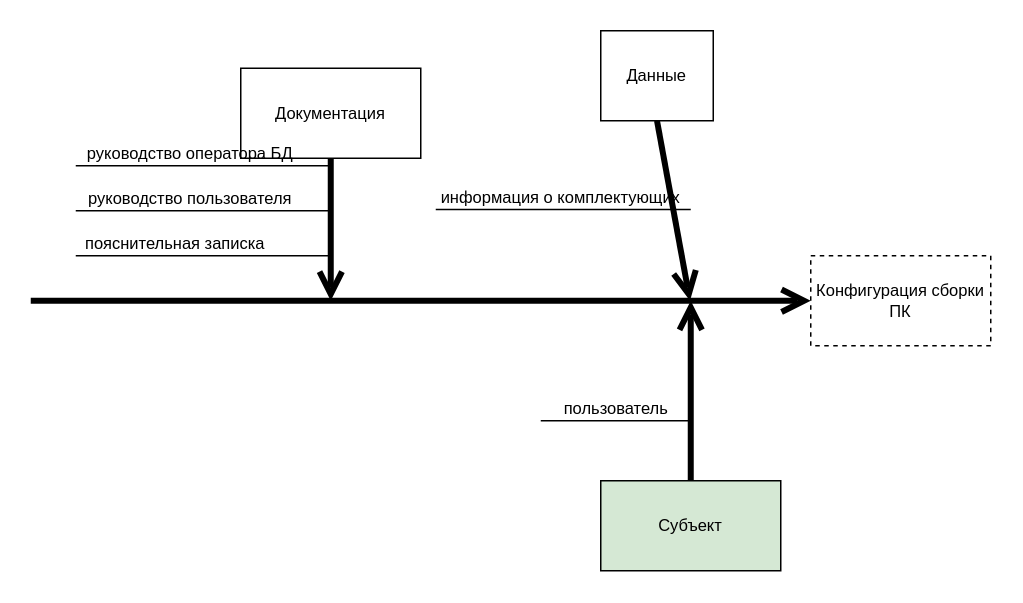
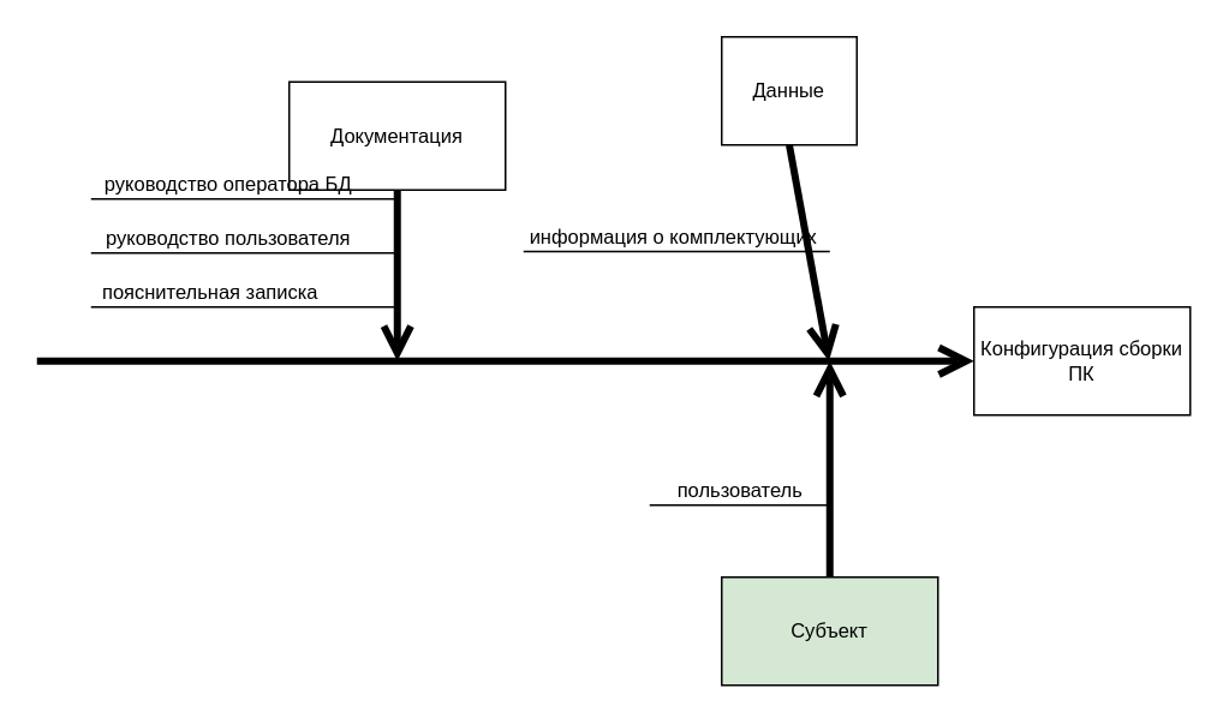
- <mxCell id="5" value="Конфигурация сборки ПК" style="rounded=0;whiteSpace=wrap;html=1;fontSize=11;dashed=1;" parent="1" vertex="1"><mxGeometry x="540" y="170" width="120" height="60" as="geometry" /></mxCell>
+ <mxCell id="5" value="Конфигурация сборки ПК" style="rounded=0;whiteSpace=wrap;html=1;fontSize=11;" parent="1" vertex="1"><mxGeometry x="540" y="170" width="120" height="60" as="geometry" /></mxCell>
